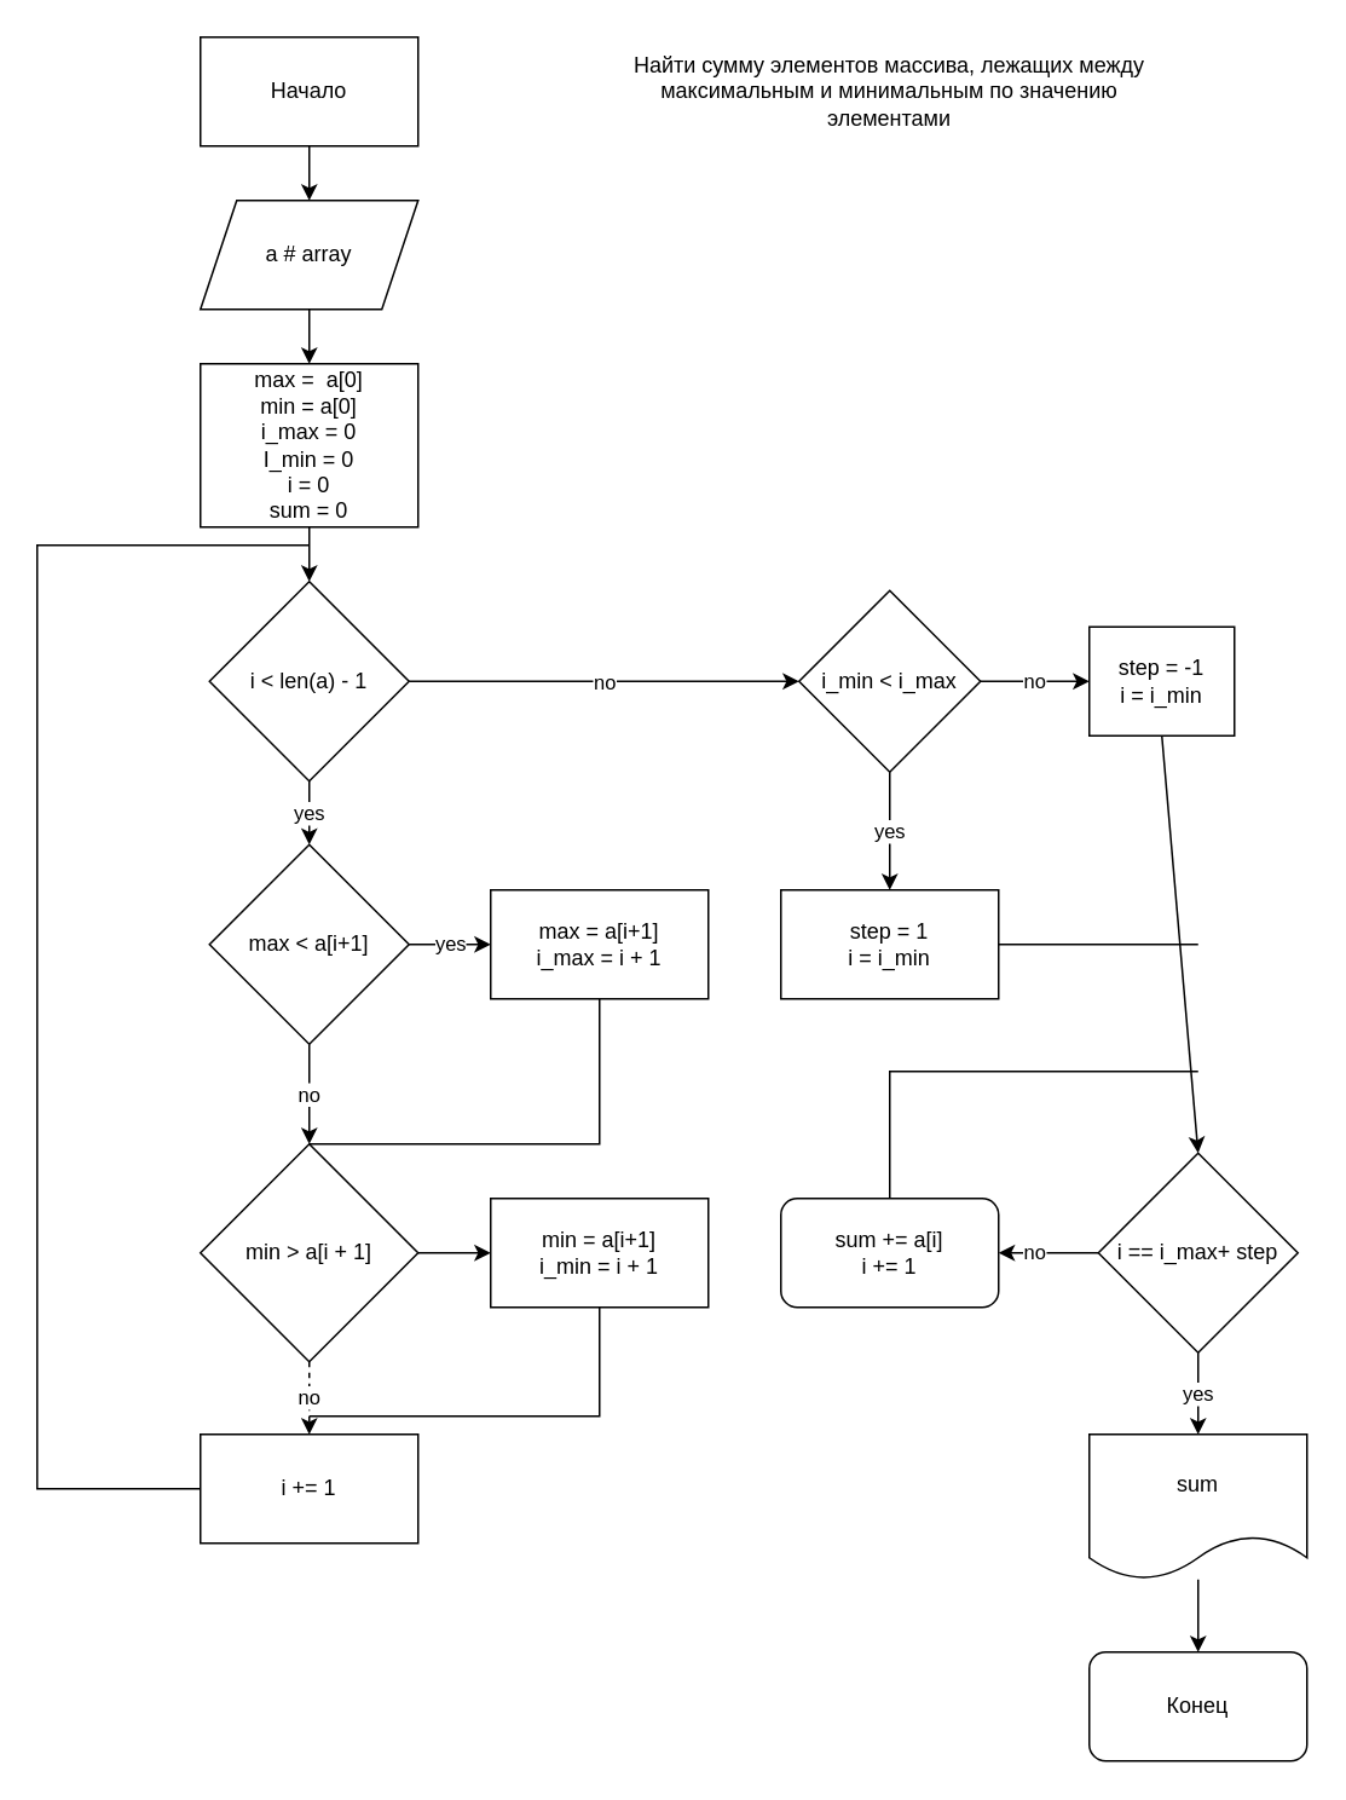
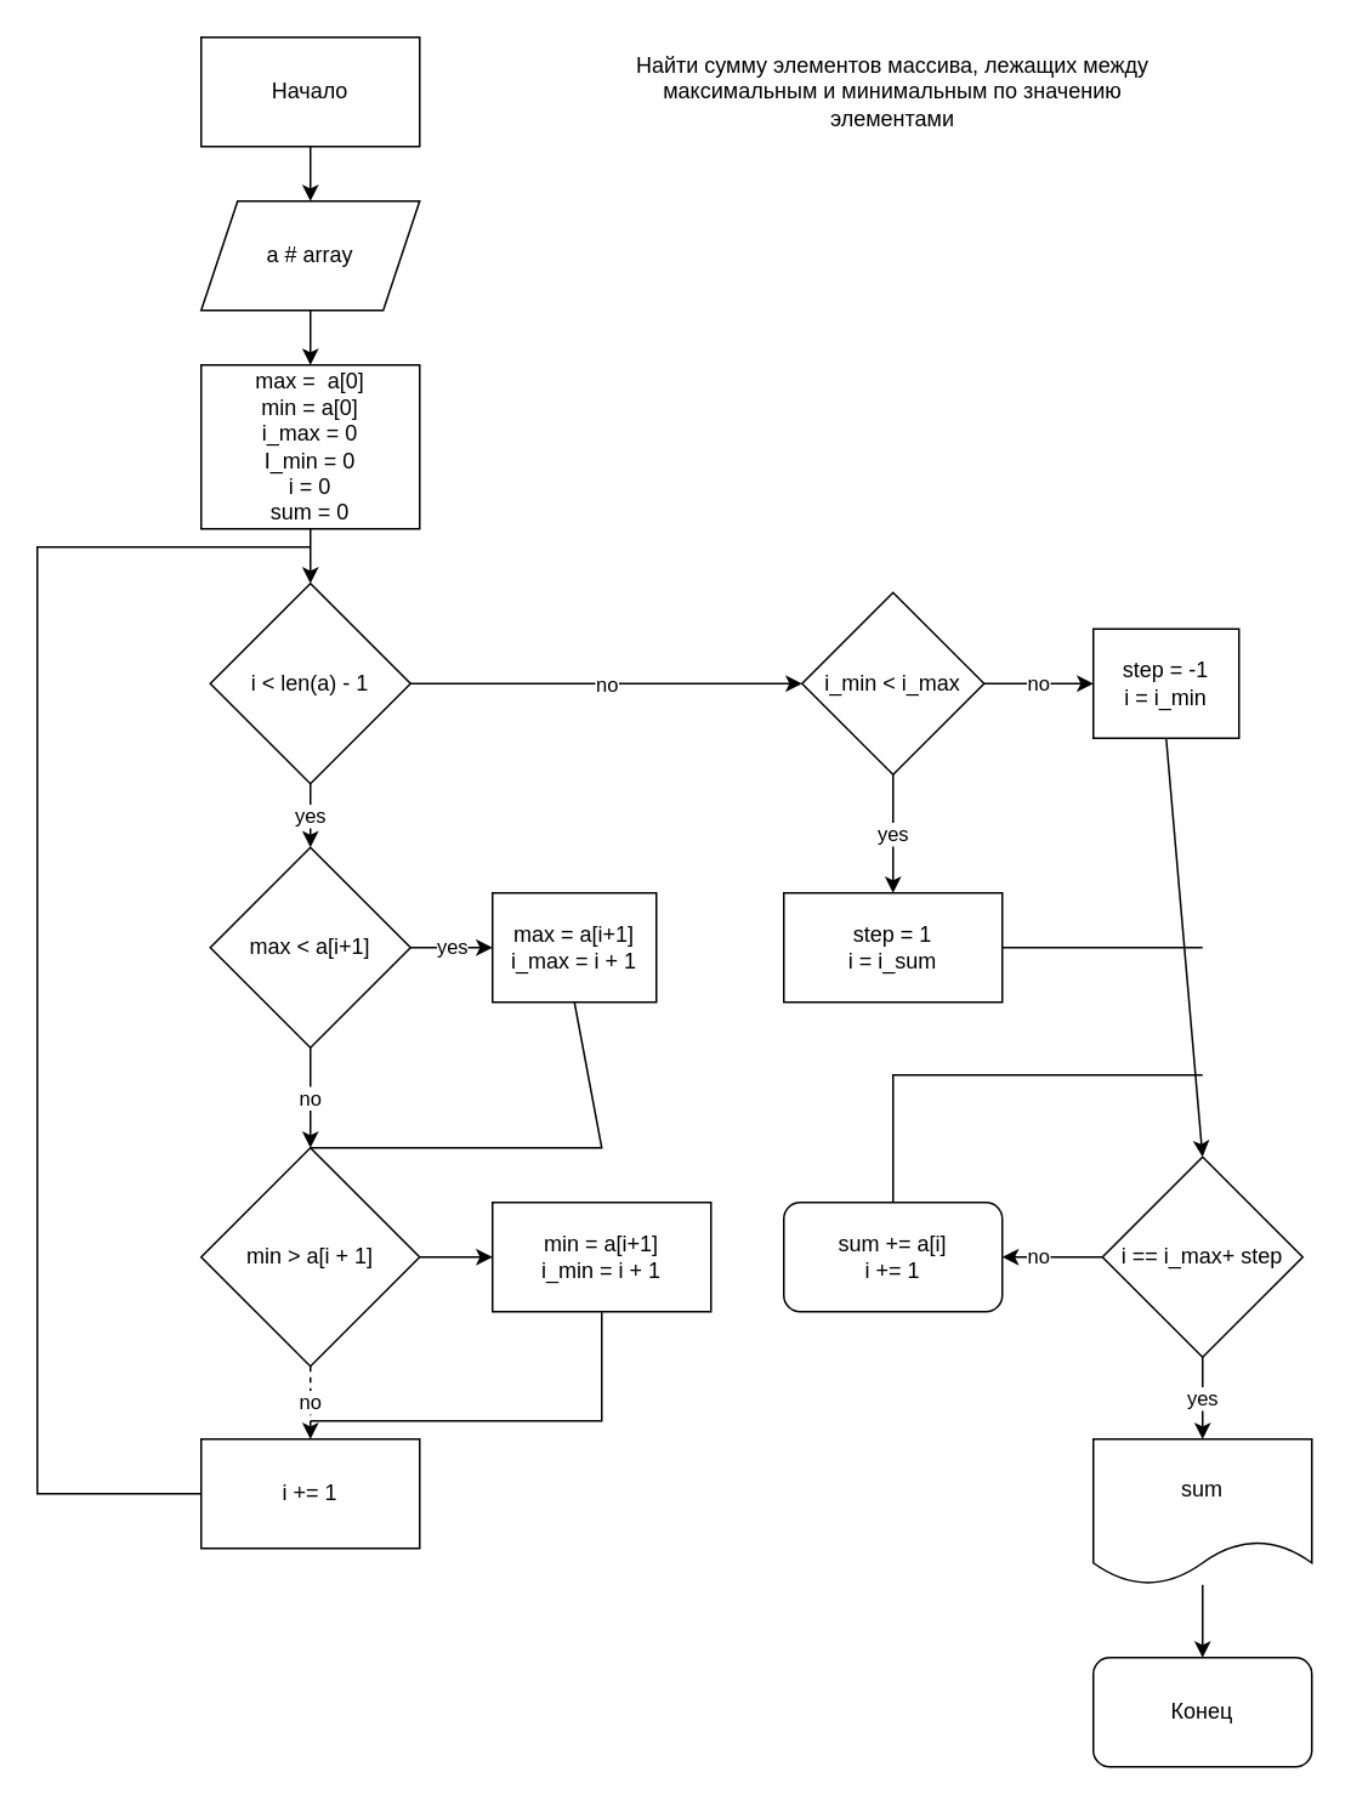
- <mxCell id="17" value="max = a[i+1]&lt;br&gt;i_max = i + 1" style="rounded=0;whiteSpace=wrap;html=1;" parent="1" vertex="1"><mxGeometry x="270" y="490" width="120" height="60" as="geometry" /></mxCell>
+ <mxCell id="17" value="max = a[i+1]&lt;br&gt;i_max = i + 1" style="rounded=0;whiteSpace=wrap;html=1;" parent="1" vertex="1"><mxGeometry x="270" y="490" width="90" height="60" as="geometry" /></mxCell>
- <mxCell id="26" value="step = 1&lt;br&gt;i = i_min" style="rounded=0;whiteSpace=wrap;html=1;" parent="1" vertex="1"><mxGeometry x="430" y="490" width="120" height="60" as="geometry" /></mxCell>
+ <mxCell id="26" value="step = 1&lt;br&gt;i = i_sum" style="rounded=0;whiteSpace=wrap;html=1;" parent="1" vertex="1"><mxGeometry x="430" y="490" width="120" height="60" as="geometry" /></mxCell>
